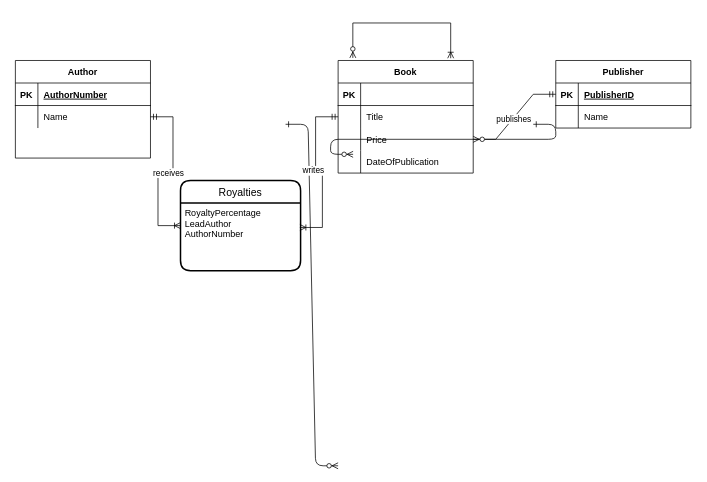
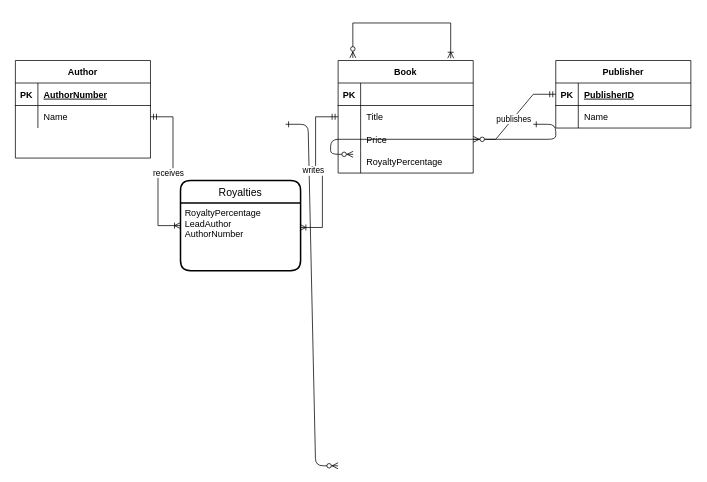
- <mxCell id="15" value="DateOfPublication" style="shape=partialRectangle;connectable=0;fillColor=none;top=0;left=0;bottom=0;right=0;align=left;spacingLeft=6;overflow=hidden;" vertex="1" parent="13"><mxGeometry x="30" width="150" height="30" as="geometry"><mxRectangle width="150" height="30" as="alternateBounds" /></mxGeometry></mxCell>
+ <mxCell id="15" value="RoyaltyPercentage" style="shape=partialRectangle;connectable=0;fillColor=none;top=0;left=0;bottom=0;right=0;align=left;spacingLeft=6;overflow=hidden;" vertex="1" parent="13"><mxGeometry x="30" width="150" height="30" as="geometry"><mxRectangle width="150" height="30" as="alternateBounds" /></mxGeometry></mxCell>
